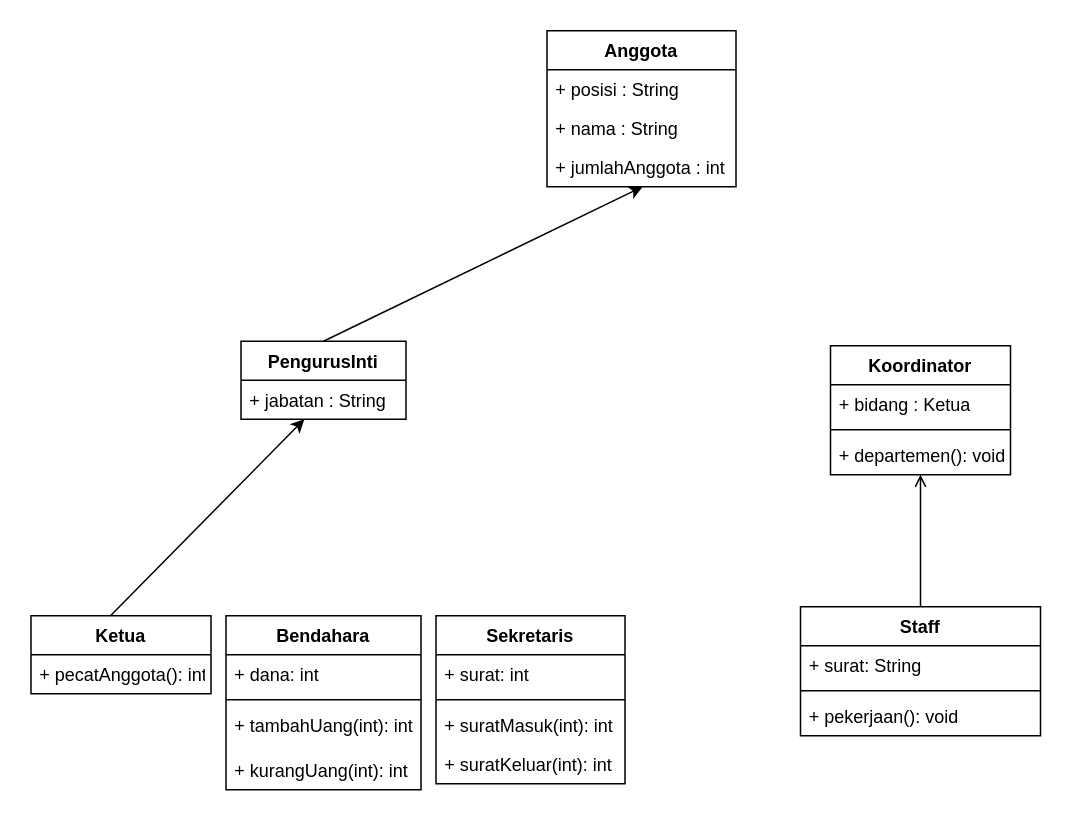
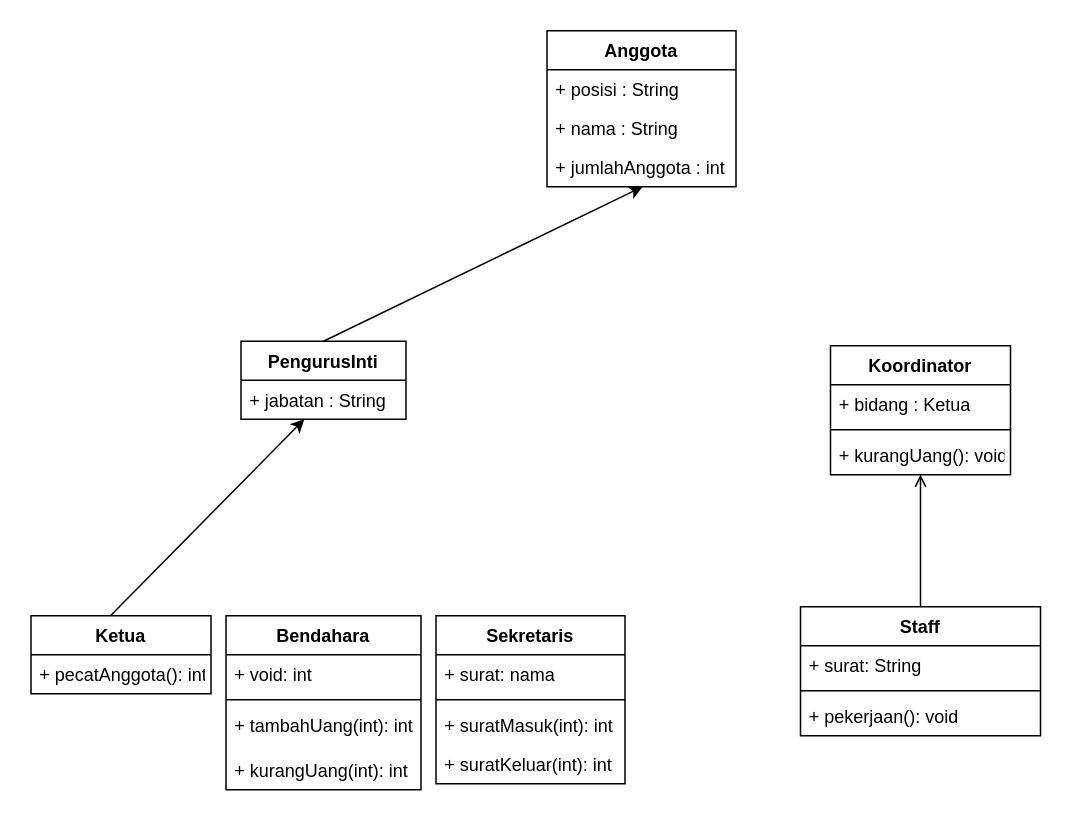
- <mxCell id="9" value="+ departemen(): void" style="text;strokeColor=none;fillColor=none;align=left;verticalAlign=top;spacingLeft=4;spacingRight=4;overflow=hidden;rotatable=0;points=[[0,0.5],[1,0.5]];portConstraint=eastwest;rounded=0;shadow=0;glass=0;sketch=0;fillStyle=auto;" vertex="1" parent="6"><mxGeometry y="60" width="120" height="26" as="geometry" /></mxCell>
+ <mxCell id="9" value="+ kurangUang(): void" style="text;strokeColor=none;fillColor=none;align=left;verticalAlign=top;spacingLeft=4;spacingRight=4;overflow=hidden;rotatable=0;points=[[0,0.5],[1,0.5]];portConstraint=eastwest;rounded=0;shadow=0;glass=0;sketch=0;fillStyle=auto;" vertex="1" parent="6"><mxGeometry y="60" width="120" height="26" as="geometry" /></mxCell>
- <mxCell id="15" value="+ dana: int" style="text;strokeColor=none;fillColor=none;align=left;verticalAlign=top;spacingLeft=4;spacingRight=4;overflow=hidden;rotatable=0;points=[[0,0.5],[1,0.5]];portConstraint=eastwest;rounded=0;shadow=0;glass=0;sketch=0;fillStyle=auto;" vertex="1" parent="14"><mxGeometry y="26" width="130" height="26" as="geometry" /></mxCell>
+ <mxCell id="15" value="+ void: int" style="text;strokeColor=none;fillColor=none;align=left;verticalAlign=top;spacingLeft=4;spacingRight=4;overflow=hidden;rotatable=0;points=[[0,0.5],[1,0.5]];portConstraint=eastwest;rounded=0;shadow=0;glass=0;sketch=0;fillStyle=auto;" vertex="1" parent="14"><mxGeometry y="26" width="130" height="26" as="geometry" /></mxCell>
- <mxCell id="20" value="+ surat: int" style="text;strokeColor=none;fillColor=none;align=left;verticalAlign=top;spacingLeft=4;spacingRight=4;overflow=hidden;rotatable=0;points=[[0,0.5],[1,0.5]];portConstraint=eastwest;rounded=0;shadow=0;glass=0;sketch=0;fillStyle=auto;" vertex="1" parent="19"><mxGeometry y="26" width="126" height="26" as="geometry" /></mxCell>
+ <mxCell id="20" value="+ surat: nama" style="text;strokeColor=none;fillColor=none;align=left;verticalAlign=top;spacingLeft=4;spacingRight=4;overflow=hidden;rotatable=0;points=[[0,0.5],[1,0.5]];portConstraint=eastwest;rounded=0;shadow=0;glass=0;sketch=0;fillStyle=auto;" vertex="1" parent="19"><mxGeometry y="26" width="126" height="26" as="geometry" /></mxCell>
